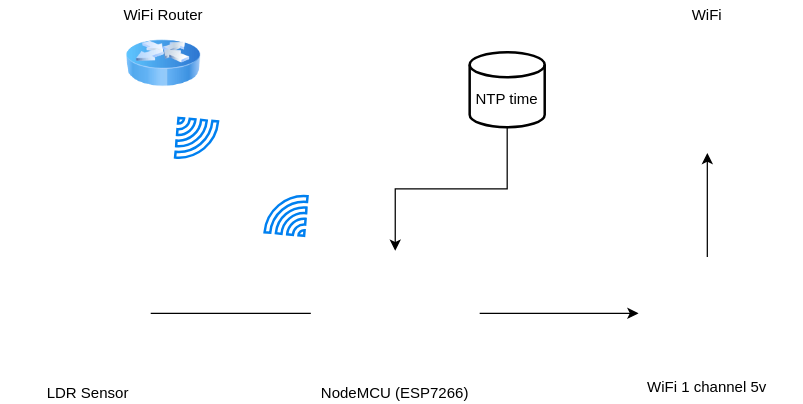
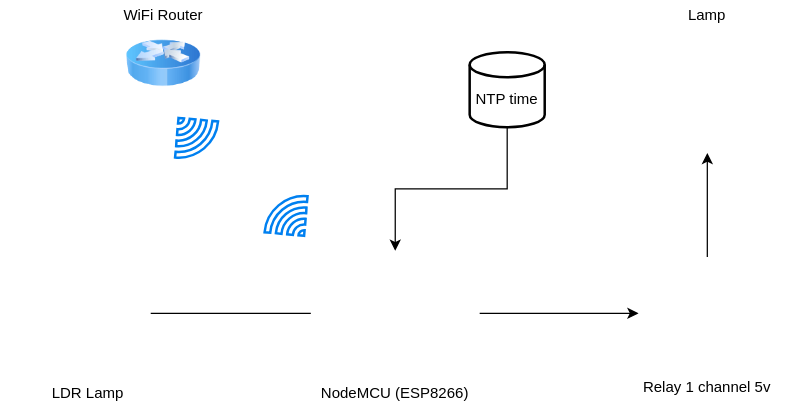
- <mxCell id="8" value="WiFi" style="shape=image;verticalLabelPosition=top;verticalAlign=bottom;imageAspect=0;image=https://external-content.duckduckgo.com/iu/?u=https%3A%2F%2Fi.pinimg.com%2Foriginals%2F5a%2Fa5%2F0f%2F5aa50fd522de3b341ef3d9ab86fb04db.png&amp;f=1&amp;nofb=1&amp;ipt=59d21a893f9107a73794be569144a9a6c0e6d0683580917087e4cb72b938626e&amp;ipo=images;spacingTop=1;labelBorderColor=none;labelBackgroundColor=none;labelPosition=center;align=center;" vertex="1" parent="1"><mxGeometry x="536" y="20.6" width="58" height="101.21" as="geometry" /></mxCell>
+ <mxCell id="8" value="Lamp" style="shape=image;verticalLabelPosition=top;verticalAlign=bottom;imageAspect=0;image=https://external-content.duckduckgo.com/iu/?u=https%3A%2F%2Fi.pinimg.com%2Foriginals%2F5a%2Fa5%2F0f%2F5aa50fd522de3b341ef3d9ab86fb04db.png&amp;f=1&amp;nofb=1&amp;ipt=59d21a893f9107a73794be569144a9a6c0e6d0683580917087e4cb72b938626e&amp;ipo=images;spacingTop=1;labelBorderColor=none;labelBackgroundColor=none;labelPosition=center;align=center;" vertex="1" parent="1"><mxGeometry x="536" y="20.6" width="58" height="101.21" as="geometry" /></mxCell>
- <mxCell id="7" value="WiFi 1 channel 5v" style="shape=image;verticalLabelPosition=bottom;verticalAlign=top;imageAspect=0;image=https://external-content.duckduckgo.com/iu/?u=https%3A%2F%2Fcdn-reichelt.de%2Fbilder%2Fweb%2Fxxl_ws%2FA300%2FKY-019.png&amp;f=1&amp;nofb=1&amp;ipt=b196d3b1547f34c2e0ffed3746d0f691eaa8c0acf7aaf456cf8fe0f44c9796d8&amp;ipo=images" vertex="1" parent="1"><mxGeometry x="510" y="204.94" width="110" height="90.12" as="geometry" /></mxCell>
+ <mxCell id="7" value="Relay 1 channel 5v" style="shape=image;verticalLabelPosition=bottom;verticalAlign=top;imageAspect=0;image=https://external-content.duckduckgo.com/iu/?u=https%3A%2F%2Fcdn-reichelt.de%2Fbilder%2Fweb%2Fxxl_ws%2FA300%2FKY-019.png&amp;f=1&amp;nofb=1&amp;ipt=b196d3b1547f34c2e0ffed3746d0f691eaa8c0acf7aaf456cf8fe0f44c9796d8&amp;ipo=images" vertex="1" parent="1"><mxGeometry x="510" y="204.94" width="110" height="90.12" as="geometry" /></mxCell>
- <mxCell id="5" value="LDR Sensor" style="shape=image;verticalLabelPosition=bottom;verticalAlign=top;imageAspect=0;image=https://external-content.duckduckgo.com/iu/?u=https%3A%2F%2Fwire.lk%2Fwp-content%2Fuploads%2F2021%2F07%2FLDR.png&amp;f=1&amp;nofb=1&amp;ipt=6ac5883ca65b18f85aaf1e30fb41dd4b9dd3f42b69ffe4c3a88abbec724bac6a&amp;ipo=images" vertex="1" parent="1"><mxGeometry x="20" y="200" width="100" height="100" as="geometry" /></mxCell>
+ <mxCell id="5" value="LDR Lamp" style="shape=image;verticalLabelPosition=bottom;verticalAlign=top;imageAspect=0;image=https://external-content.duckduckgo.com/iu/?u=https%3A%2F%2Fwire.lk%2Fwp-content%2Fuploads%2F2021%2F07%2FLDR.png&amp;f=1&amp;nofb=1&amp;ipt=6ac5883ca65b18f85aaf1e30fb41dd4b9dd3f42b69ffe4c3a88abbec724bac6a&amp;ipo=images" vertex="1" parent="1"><mxGeometry x="20" y="200" width="100" height="100" as="geometry" /></mxCell>
- <mxCell id="3" value="NodeMCU (ESP7266)" style="shape=image;verticalLabelPosition=bottom;verticalAlign=top;imageAspect=0;image=https://external-content.duckduckgo.com/iu/?u=https%3A%2F%2Fcdn-reichelt.de%2Fbilder%2Fweb%2Fxxl_ws%2FA300%2FDEBO_JT_ESP8266_01.png&amp;f=1&amp;nofb=1&amp;ipt=7db2daa70805bfaf9051a659c9f795a703a42ba0506b9bf50ebe9ba3f4f206ed&amp;ipo=images" vertex="1" parent="1"><mxGeometry x="248" y="200" width="135" height="100" as="geometry" /></mxCell>
+ <mxCell id="3" value="NodeMCU (ESP8266)" style="shape=image;verticalLabelPosition=bottom;verticalAlign=top;imageAspect=0;image=https://external-content.duckduckgo.com/iu/?u=https%3A%2F%2Fcdn-reichelt.de%2Fbilder%2Fweb%2Fxxl_ws%2FA300%2FDEBO_JT_ESP8266_01.png&amp;f=1&amp;nofb=1&amp;ipt=7db2daa70805bfaf9051a659c9f795a703a42ba0506b9bf50ebe9ba3f4f206ed&amp;ipo=images" vertex="1" parent="1"><mxGeometry x="248" y="200" width="135" height="100" as="geometry" /></mxCell>
